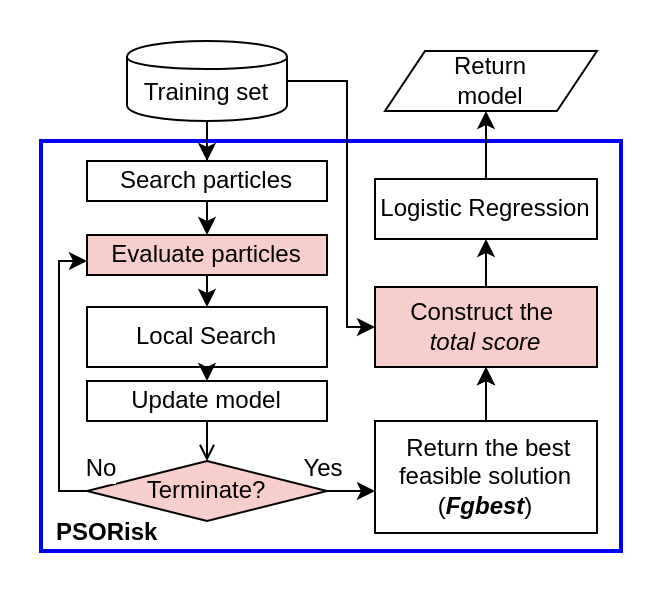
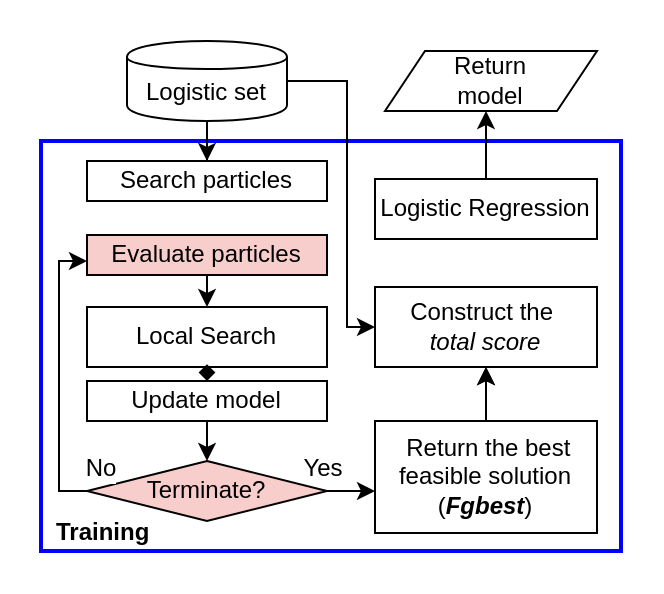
- <mxCell id="7" value="Training set" style="shape=cylinder;whiteSpace=wrap;html=1;boundedLbl=1;backgroundOutline=1;" parent="1" vertex="1"><mxGeometry x="63" y="20" width="80" height="40" as="geometry" /></mxCell>
+ <mxCell id="7" value="Logistic set" style="shape=cylinder;whiteSpace=wrap;html=1;boundedLbl=1;backgroundOutline=1;" parent="1" vertex="1"><mxGeometry x="63" y="20" width="80" height="40" as="geometry" /></mxCell>
- <mxCell id="15" style="edgeStyle=orthogonalEdgeStyle;rounded=0;orthogonalLoop=1;jettySize=auto;html=1;exitX=0.5;exitY=1;exitDx=0;exitDy=0;entryX=0.5;entryY=0;entryDx=0;entryDy=0;" parent="1" source="16" target="18" edge="1"><mxGeometry relative="1" as="geometry" /></mxCell>
- <mxCell id="20" style="edgeStyle=orthogonalEdgeStyle;rounded=0;orthogonalLoop=1;jettySize=auto;html=1;exitX=0.5;exitY=0;exitDx=0;exitDy=0;entryX=0.5;entryY=1;entryDx=0;entryDy=0;" parent="1" source="21" target="4" edge="1"><mxGeometry relative="1" as="geometry" /></mxCell>
- <mxCell id="21" value="&lt;span&gt;Construct the&amp;nbsp;&lt;/span&gt;&lt;br&gt;&lt;i&gt;total score&lt;/i&gt;" style="rounded=0;whiteSpace=wrap;html=1;fillColor=#f8cecc;" parent="1" vertex="1"><mxGeometry x="187" y="143" width="111" height="40" as="geometry" /></mxCell>
+ <mxCell id="21" value="&lt;span&gt;Construct the&amp;nbsp;&lt;/span&gt;&lt;br&gt;&lt;i&gt;total score&lt;/i&gt;" style="rounded=0;whiteSpace=wrap;html=1;" parent="1" vertex="1"><mxGeometry x="187" y="143" width="111" height="40" as="geometry" /></mxCell>
- <mxCell id="25" value="" style="endArrow=classic;html=1;fontColor=#0000FF;exitX=0.5;exitY=1;exitDx=0;exitDy=0;entryX=0.5;entryY=0;entryDx=0;entryDy=0;" edge="1" parent="1" source="24" target="19"><mxGeometry width="50" height="50" relative="1" as="geometry"><mxPoint x="33" y="220" as="sourcePoint" /><mxPoint x="83" y="170" as="targetPoint" /></mxGeometry></mxCell>
+ <mxCell id="25" value="" style="endArrow=diamond;html=1;fontColor=#0000FF;exitX=0.5;exitY=1;exitDx=0;exitDy=0;entryX=0.5;entryY=0;entryDx=0;entryDy=0;" edge="1" parent="1" source="24" target="19"><mxGeometry width="50" height="50" relative="1" as="geometry"><mxPoint x="33" y="220" as="sourcePoint" /><mxPoint x="83" y="170" as="targetPoint" /></mxGeometry></mxCell>
- <mxCell id="9" value="" style="endArrow=open;html=1;exitX=0.5;exitY=1;exitDx=0;exitDy=0;" parent="1" source="19" target="8" edge="1"><mxGeometry width="50" height="50" relative="1" as="geometry"><mxPoint x="78" y="265" as="sourcePoint" /><mxPoint x="183" y="190" as="targetPoint" /></mxGeometry></mxCell>
+ <mxCell id="9" value="" style="endArrow=classic;html=1;exitX=0.5;exitY=1;exitDx=0;exitDy=0;" parent="1" source="19" target="8" edge="1"><mxGeometry width="50" height="50" relative="1" as="geometry"><mxPoint x="78" y="265" as="sourcePoint" /><mxPoint x="183" y="190" as="targetPoint" /></mxGeometry></mxCell>
- <mxCell id="2" value="PSORisk" style="rounded=0;whiteSpace=wrap;html=1;fillColor=none;align=left;verticalAlign=bottom;fontStyle=1;spacingLeft=6;strokeColor=#0000FF;strokeWidth=2;perimeterSpacing=1;" parent="1" vertex="1"><mxGeometry x="20" y="70" width="290" height="205" as="geometry" /></mxCell>
+ <mxCell id="2" value="Training" style="rounded=0;whiteSpace=wrap;html=1;fillColor=none;align=left;verticalAlign=bottom;fontStyle=1;spacingLeft=6;strokeColor=#0000FF;strokeWidth=2;perimeterSpacing=1;" parent="1" vertex="1"><mxGeometry x="20" y="70" width="290" height="205" as="geometry" /></mxCell>
